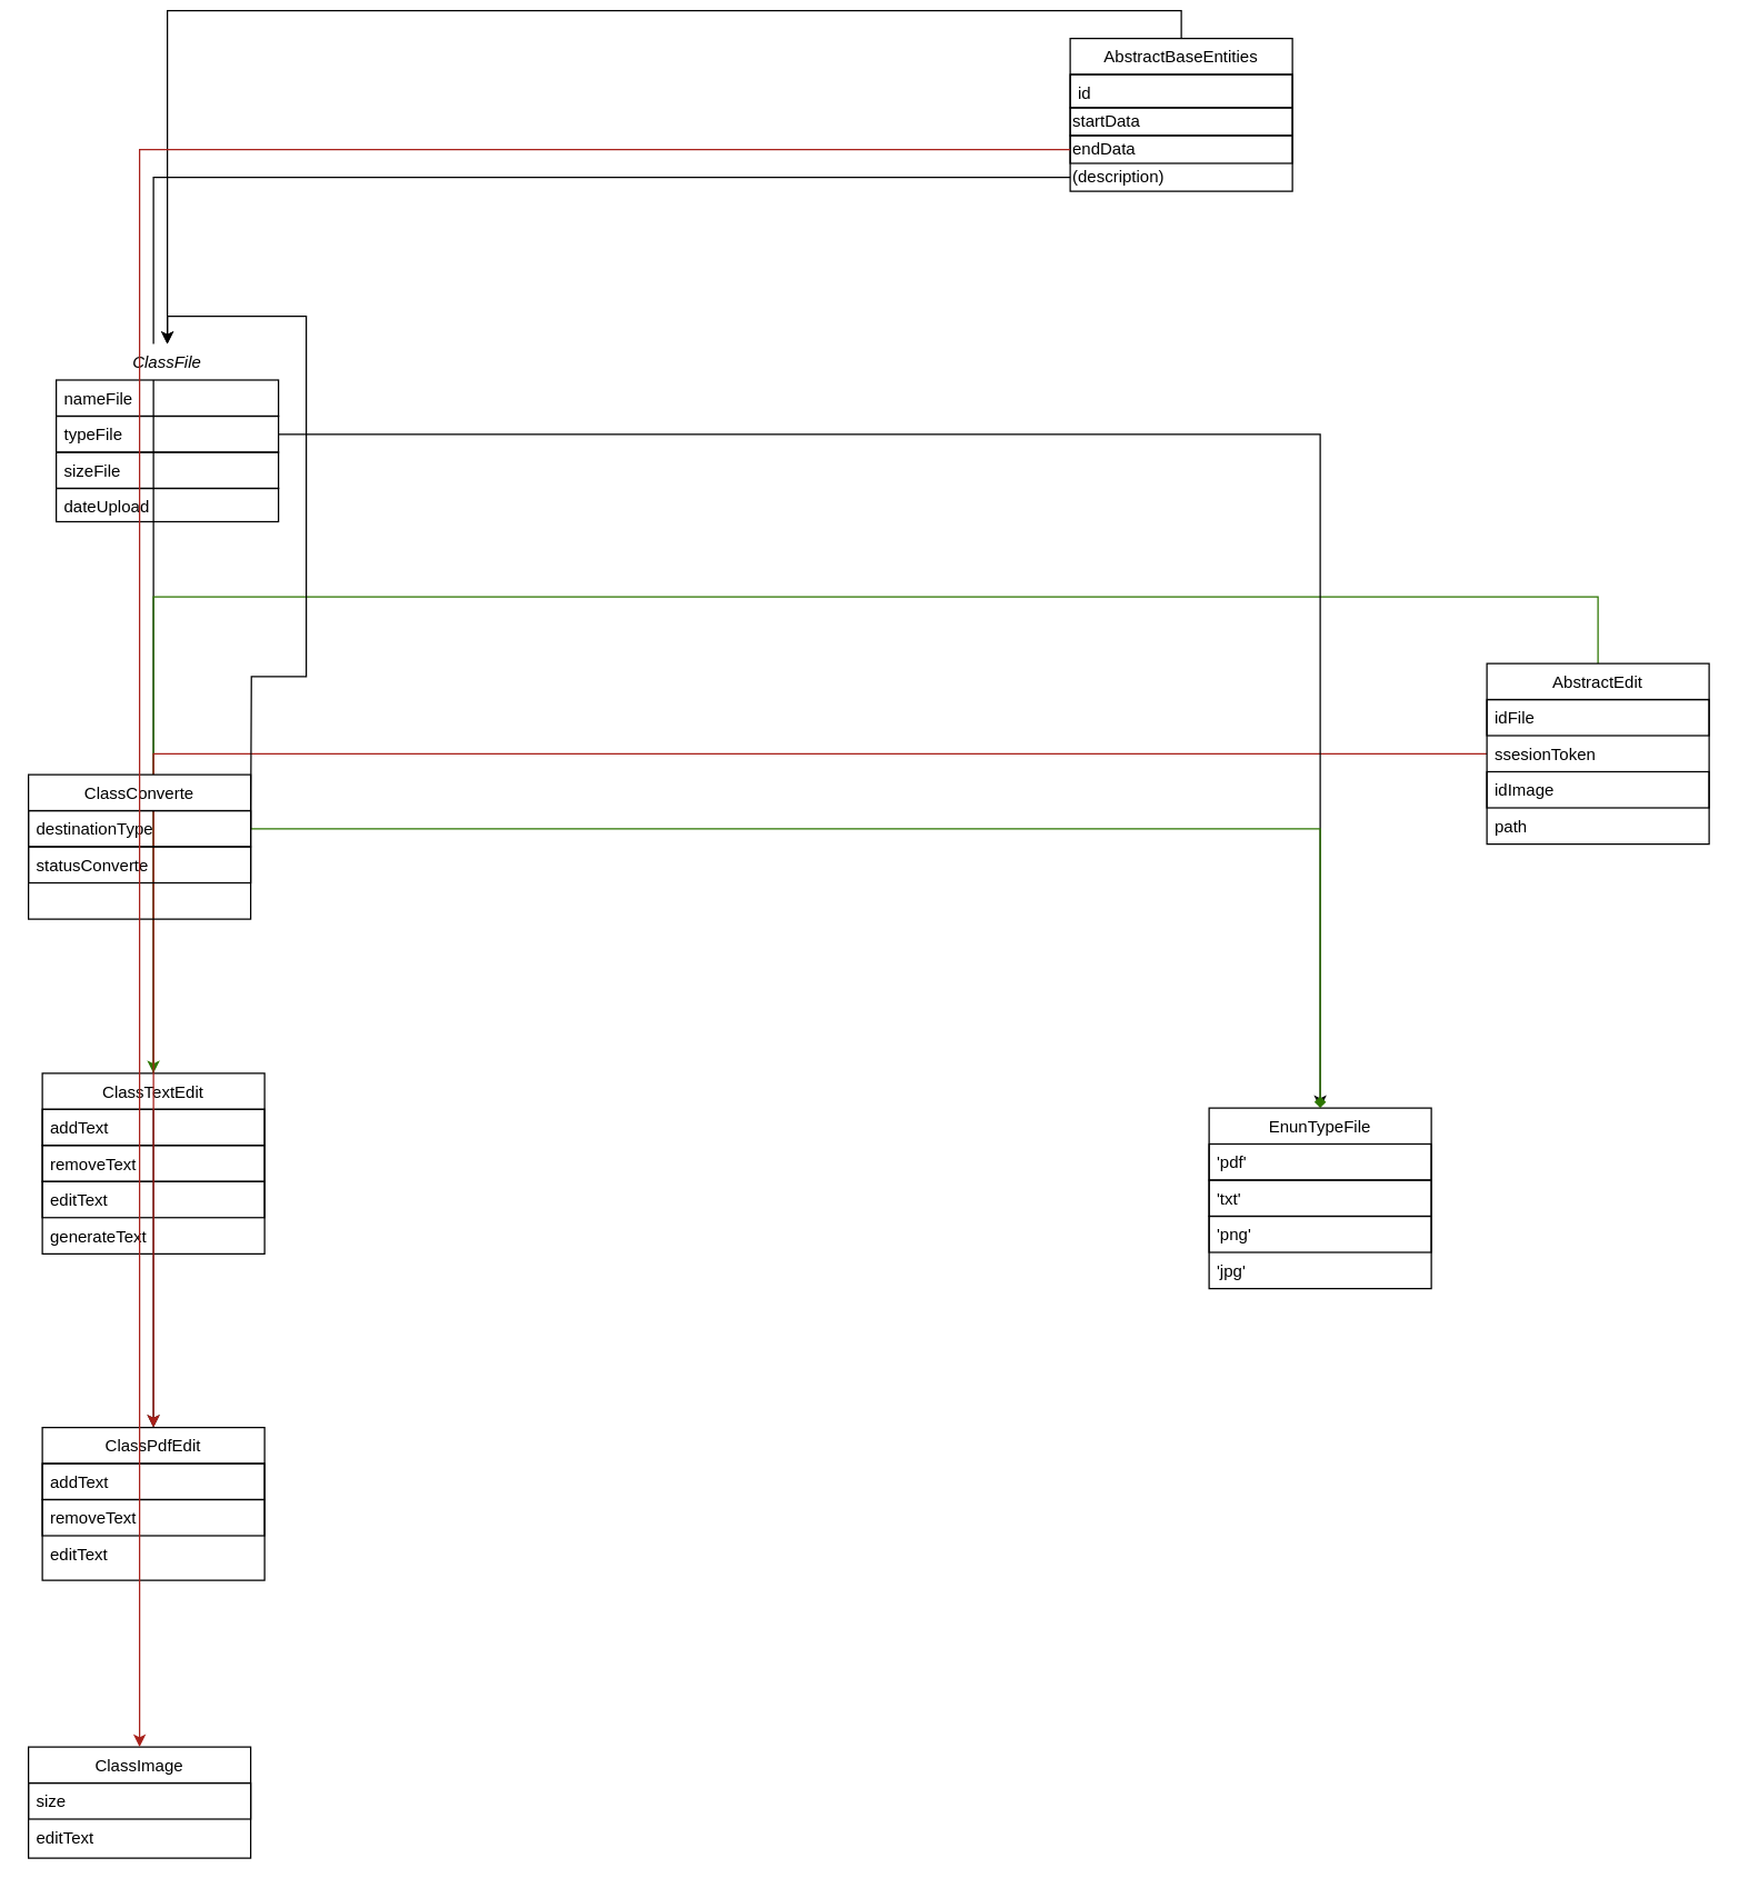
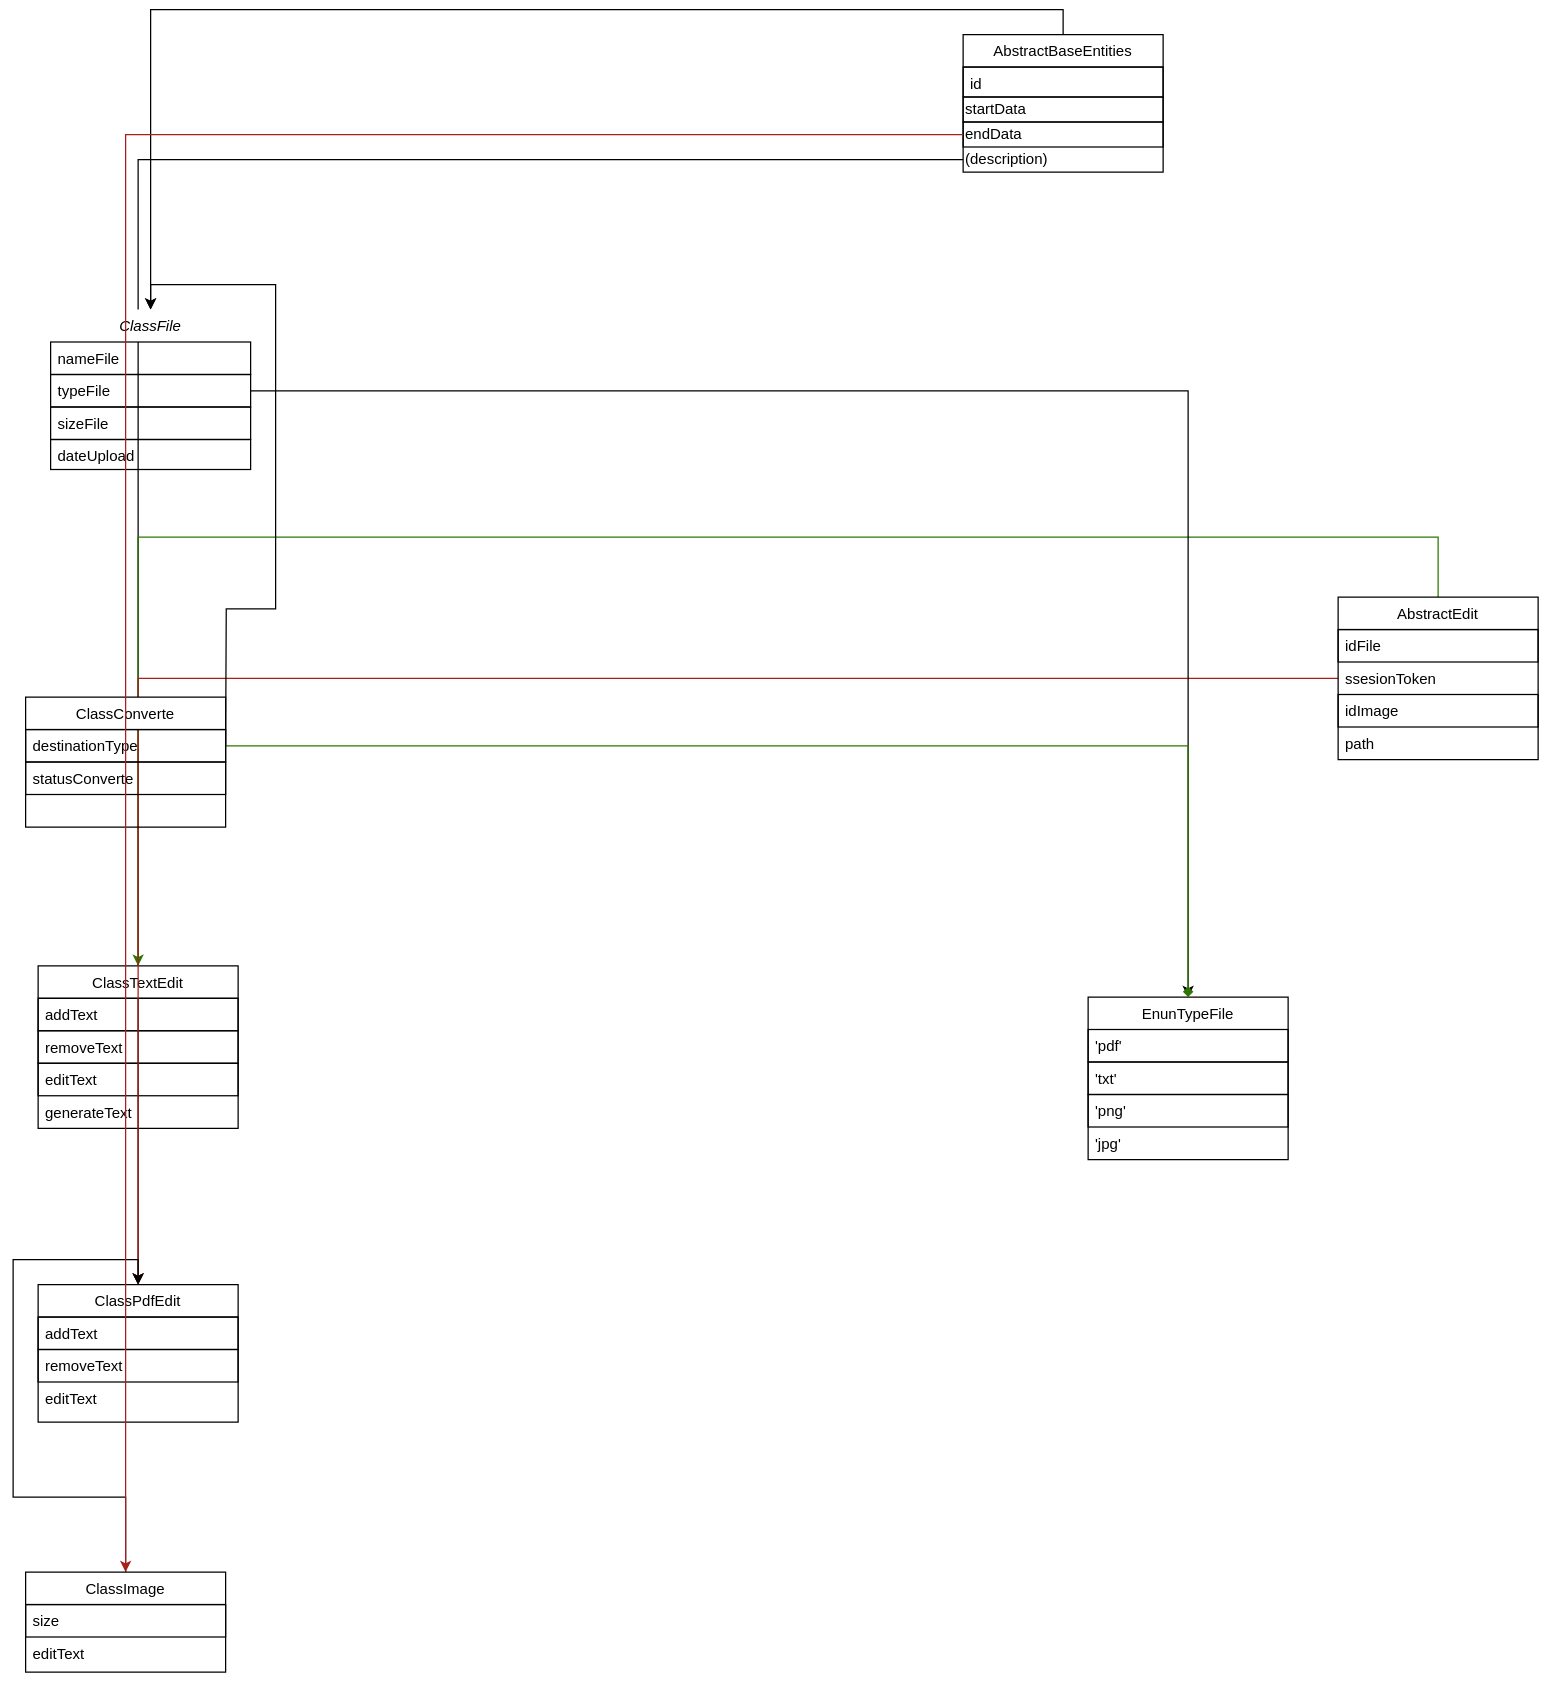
+ <mxCell id="41" style="edgeStyle=orthogonalEdgeStyle;rounded=0;orthogonalLoop=1;jettySize=auto;html=1;entryX=0.5;entryY=0;entryDx=0;entryDy=0;strokeColor=default;fontColor=#143642;fillColor=#FAE5C7;" edge="1" parent="1" source="42" target="29"><mxGeometry relative="1" as="geometry" /></mxCell>
